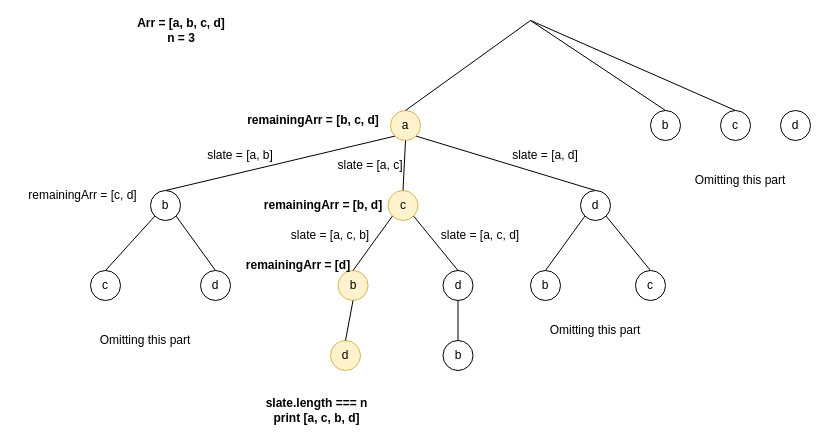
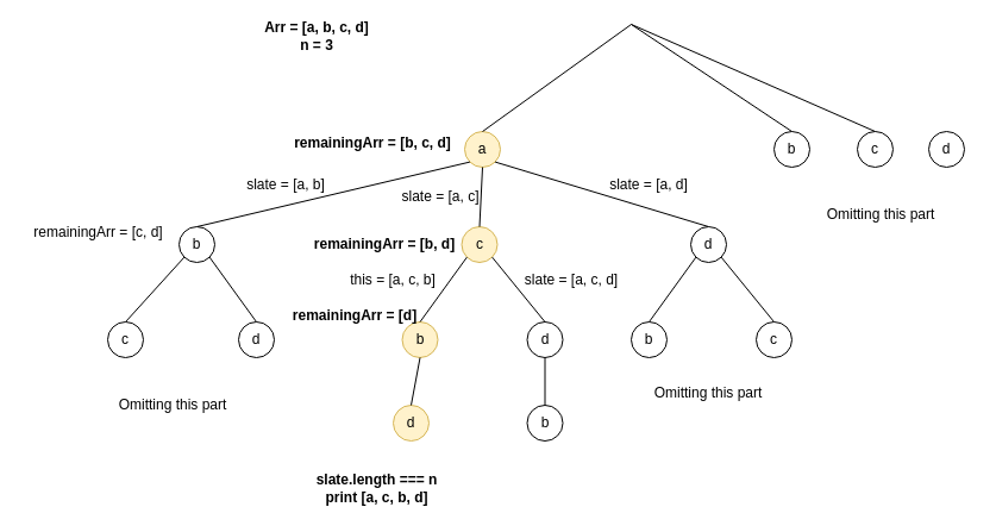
- <mxCell id="2" value="Arr = [a, b, c, d]&lt;br&gt;n = 3" style="text;html=1;strokeColor=none;fillColor=none;align=center;verticalAlign=middle;whiteSpace=wrap;rounded=0;fontStyle=1" vertex="1" parent="1"><mxGeometry x="106.25" y="20" width="150" height="20" as="geometry" /></mxCell>
+ <mxCell id="2" value="Arr = [a, b, c, d]&lt;br&gt;n = 3" style="text;html=1;strokeColor=none;fillColor=none;align=center;verticalAlign=middle;whiteSpace=wrap;rounded=0;fontStyle=1" vertex="1" parent="1"><mxGeometry x="191.25" y="20" width="150" height="20" as="geometry" /></mxCell>
- <mxCell id="26" value="slate = [a, c, b]" style="text;html=1;strokeColor=none;fillColor=none;align=center;verticalAlign=middle;whiteSpace=wrap;rounded=0;" vertex="1" parent="1"><mxGeometry x="280" y="220" width="100" height="30" as="geometry" /></mxCell>
+ <mxCell id="26" value="this = [a, c, b]" style="text;html=1;strokeColor=none;fillColor=none;align=center;verticalAlign=middle;whiteSpace=wrap;rounded=0;" vertex="1" parent="1"><mxGeometry x="280" y="220" width="100" height="30" as="geometry" /></mxCell>
